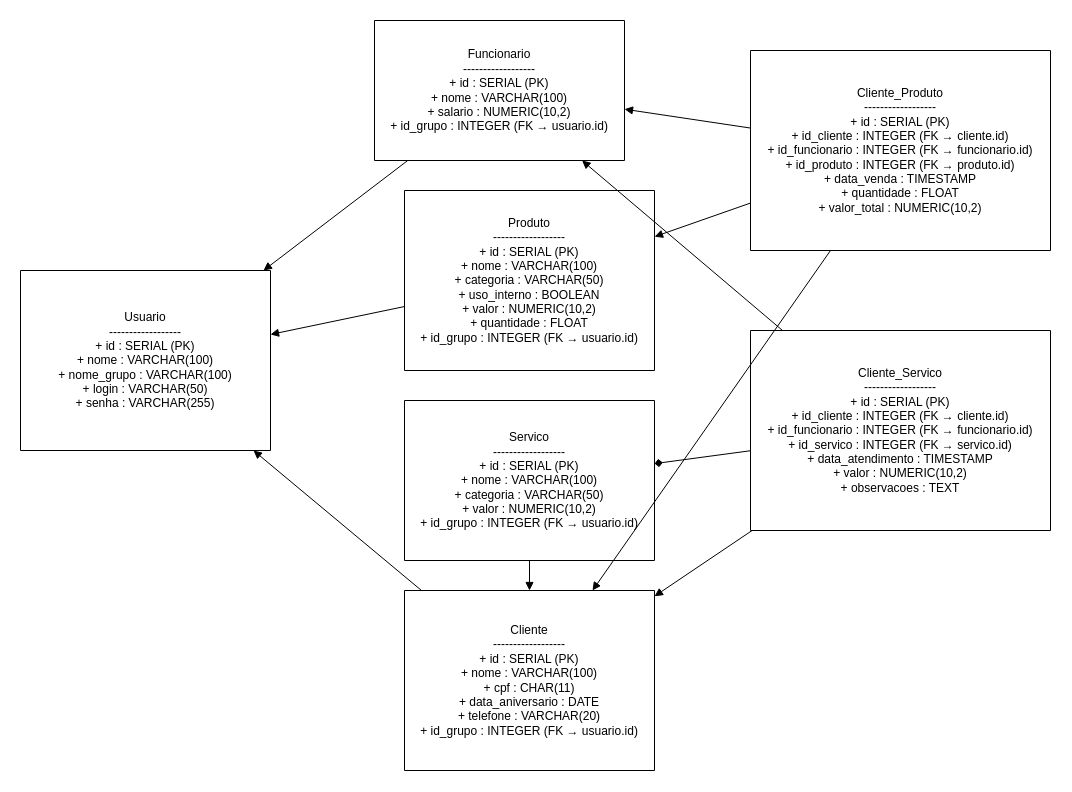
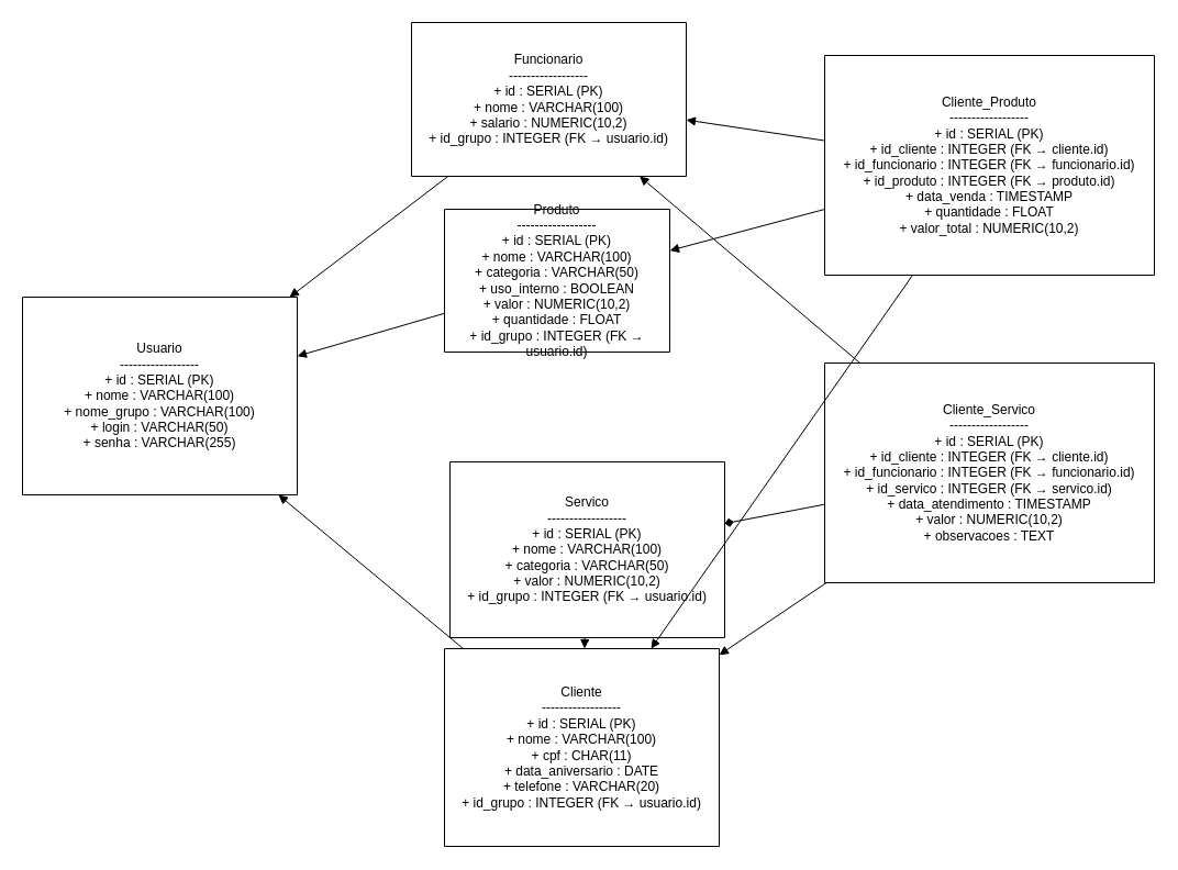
- <mxCell id="6" value="Produto&#10;------------------&#10;+ id : SERIAL (PK)&#10;+ nome : VARCHAR(100)&#10;+ categoria : VARCHAR(50)&#10;+ uso_interno : BOOLEAN&#10;+ valor : NUMERIC(10,2)&#10;+ quantidade : FLOAT&#10;+ id_grupo : INTEGER (FK → usuario.id)" style="shape=swimlane;whiteSpace=wrap;html=1;startSize=180;" parent="1" vertex="1"><mxGeometry x="404" y="190" width="250" height="180" as="geometry" /></mxCell>
+ <mxCell id="6" value="Produto&#10;------------------&#10;+ id : SERIAL (PK)&#10;+ nome : VARCHAR(100)&#10;+ categoria : VARCHAR(50)&#10;+ uso_interno : BOOLEAN&#10;+ valor : NUMERIC(10,2)&#10;+ quantidade : FLOAT&#10;+ id_grupo : INTEGER (FK → usuario.id)" style="shape=swimlane;whiteSpace=wrap;html=1;startSize=180;" parent="1" vertex="1"><mxGeometry x="404" y="190" width="205" height="130" as="geometry" /></mxCell>
- <mxCell id="5" value="Servico&#10;------------------&#10;+ id : SERIAL (PK)&#10;+ nome : VARCHAR(100)&#10;+ categoria : VARCHAR(50)&#10;+ valor : NUMERIC(10,2)&#10;+ id_grupo : INTEGER (FK → usuario.id)" style="shape=swimlane;whiteSpace=wrap;html=1;startSize=160;" parent="1" vertex="1"><mxGeometry x="404" y="400" width="250" height="160" as="geometry" /></mxCell>
+ <mxCell id="5" value="Servico&#10;------------------&#10;+ id : SERIAL (PK)&#10;+ nome : VARCHAR(100)&#10;+ categoria : VARCHAR(50)&#10;+ valor : NUMERIC(10,2)&#10;+ id_grupo : INTEGER (FK → usuario.id)" style="shape=swimlane;whiteSpace=wrap;html=1;startSize=160;" parent="1" vertex="1"><mxGeometry x="409" y="420" width="250" height="160" as="geometry" /></mxCell>
